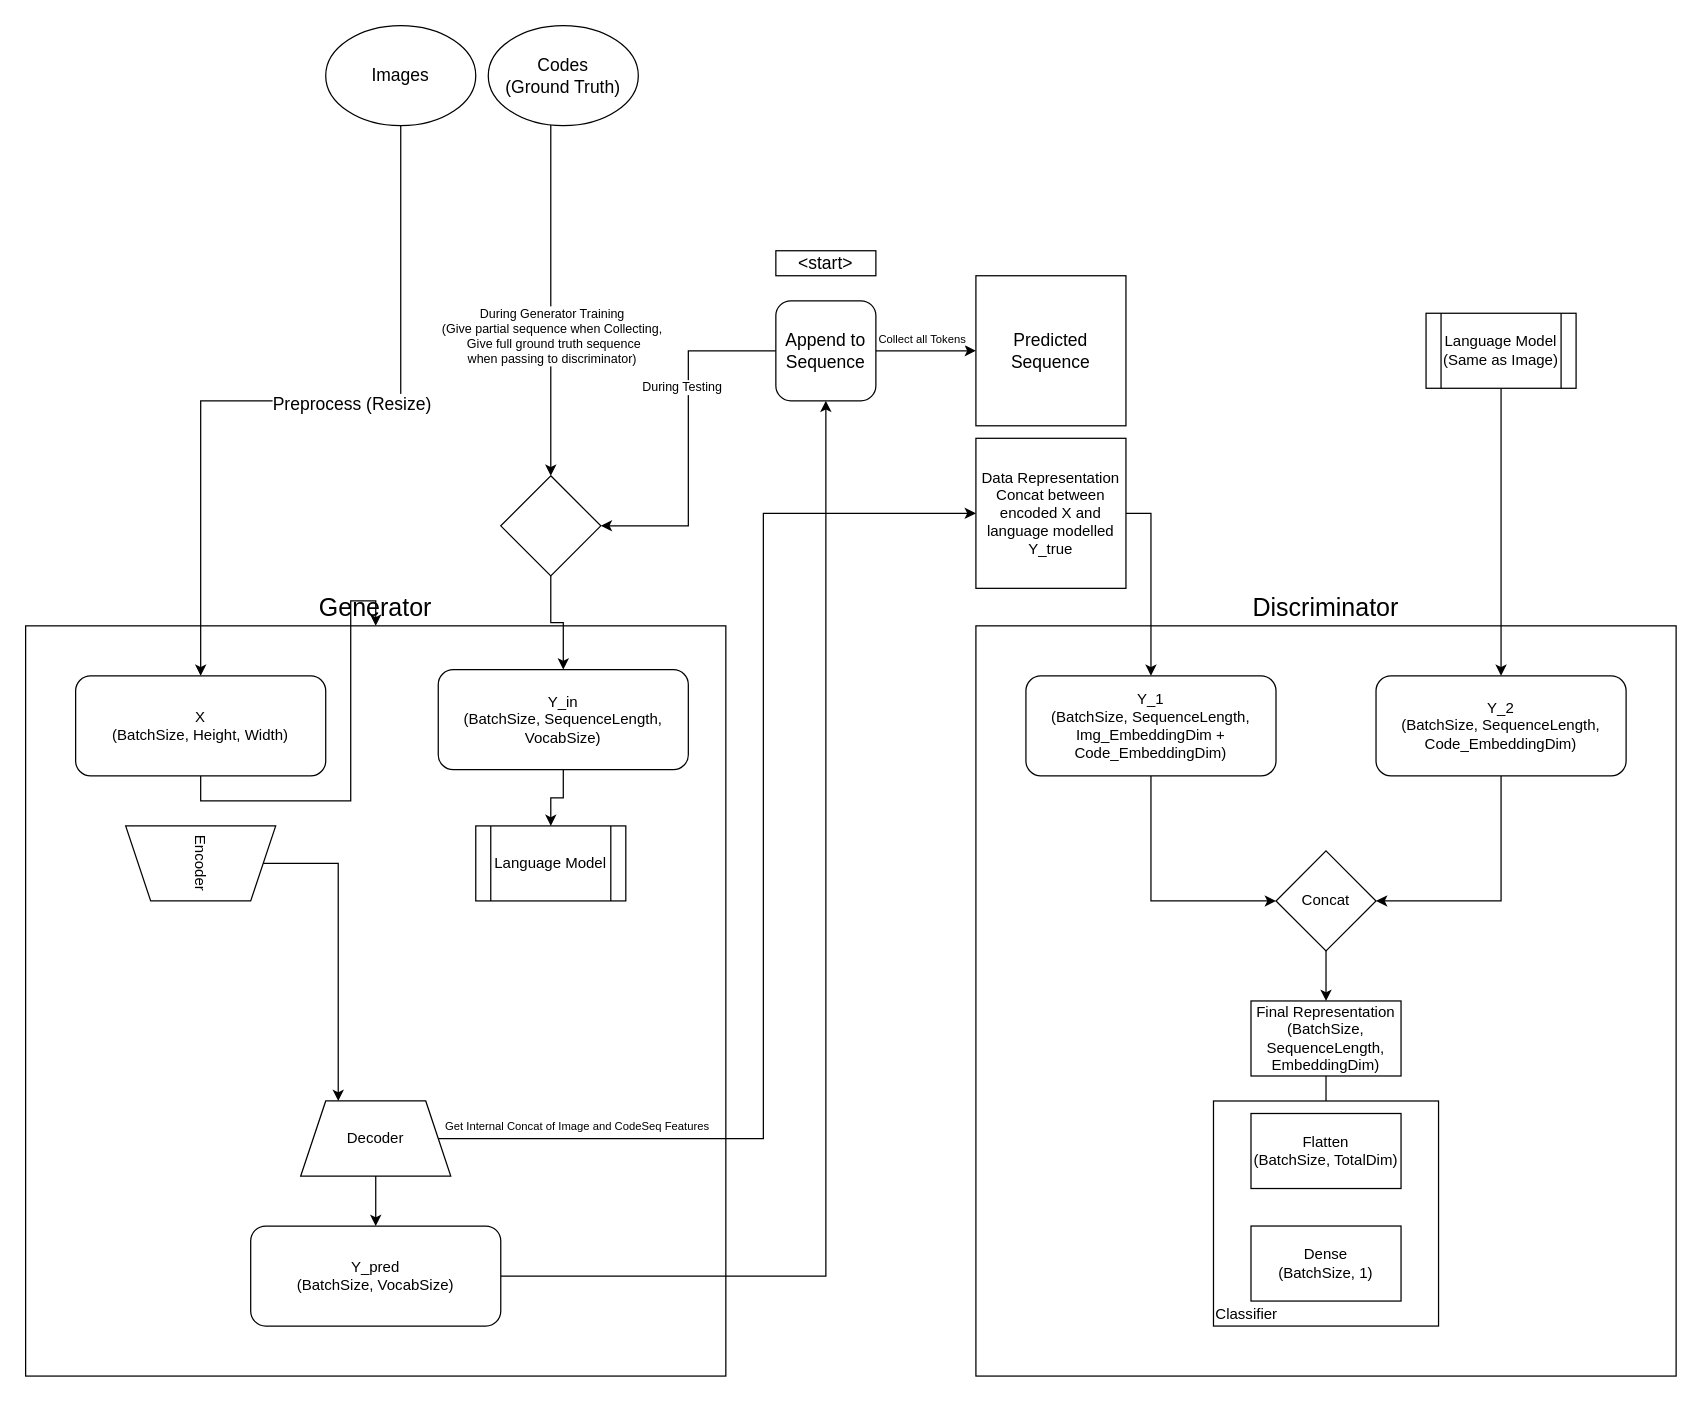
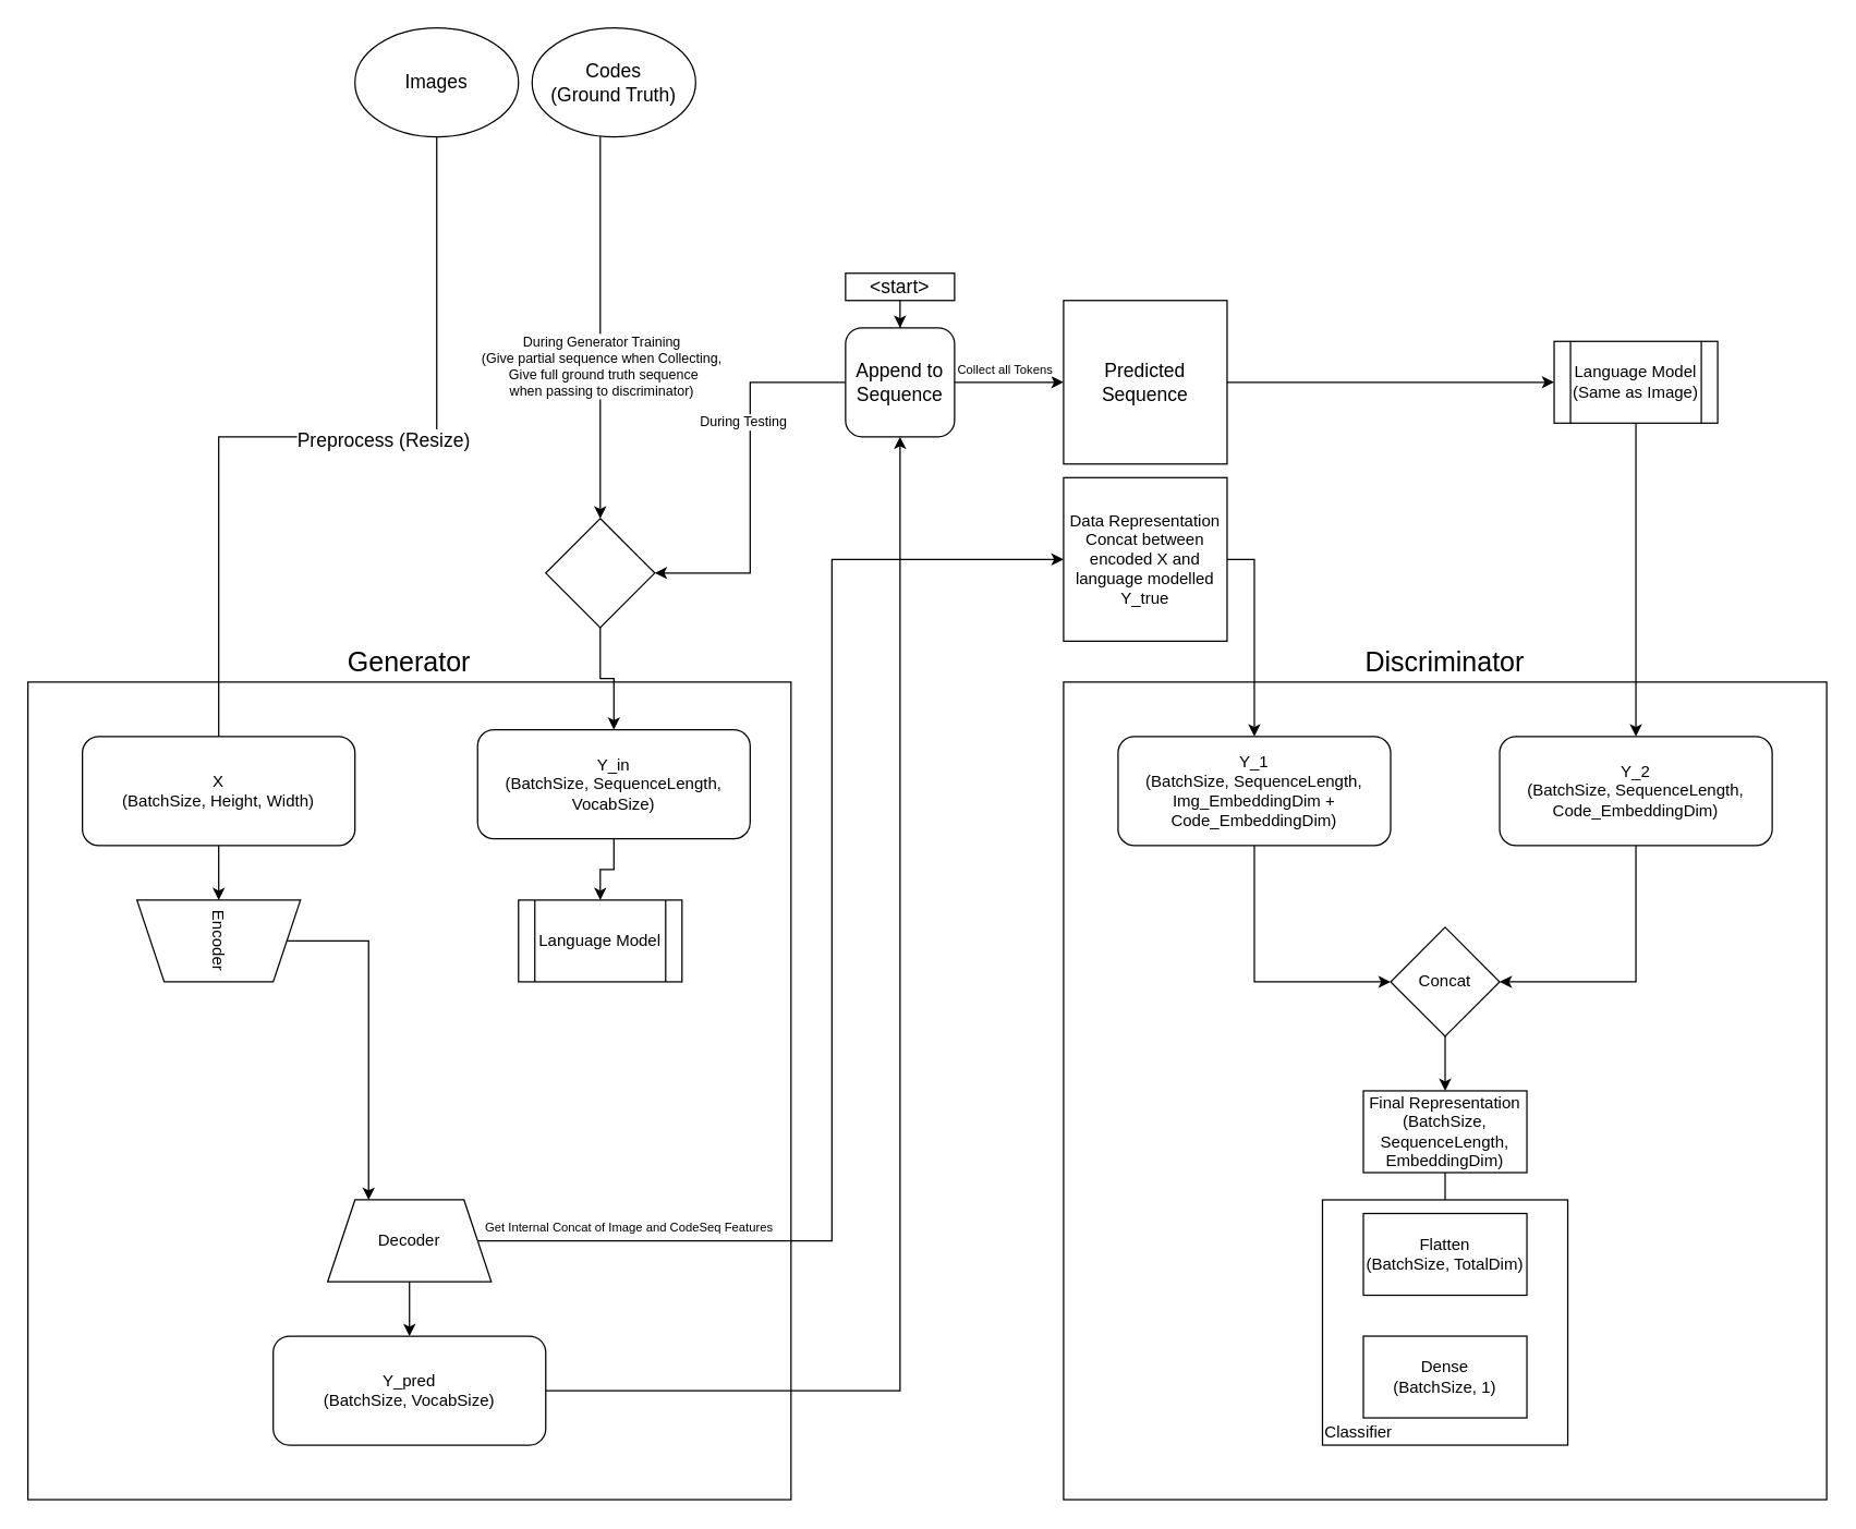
+ <mxCell id="30" style="edgeStyle=orthogonalEdgeStyle;rounded=0;orthogonalLoop=1;jettySize=auto;html=1;entryX=0.5;entryY=0;entryDx=0;entryDy=0;fontSize=14;" parent="1" source="31" target="29" edge="1"><mxGeometry relative="1" as="geometry" /></mxCell>
+ <mxCell id="32" style="edgeStyle=orthogonalEdgeStyle;rounded=0;orthogonalLoop=1;jettySize=auto;html=1;fontSize=12;" parent="1" source="33" target="41" edge="1"><mxGeometry relative="1" as="geometry" /></mxCell>
- <mxCell id="17" style="edgeStyle=orthogonalEdgeStyle;rounded=0;orthogonalLoop=1;jettySize=auto;html=1;entryX=0.5;entryY=0;entryDx=0;entryDy=0;fontSize=20;" parent="1" source="19" target="5" edge="1"><mxGeometry relative="1" as="geometry" /></mxCell>
+ <mxCell id="17" style="edgeStyle=orthogonalEdgeStyle;rounded=0;orthogonalLoop=1;jettySize=auto;html=1;entryX=0.5;entryY=0;entryDx=0;entryDy=0;fontSize=20;endArrow=none;" parent="1" source="19" target="5" edge="1"><mxGeometry relative="1" as="geometry" /></mxCell>
- <mxCell id="4" style="edgeStyle=orthogonalEdgeStyle;rounded=0;orthogonalLoop=1;jettySize=auto;html=1;fontFamily=Helvetica;" parent="1" source="5" target="3" edge="1"><mxGeometry relative="1" as="geometry" /></mxCell>
+ <mxCell id="4" style="edgeStyle=orthogonalEdgeStyle;rounded=0;orthogonalLoop=1;jettySize=auto;html=1;entryX=0.5;entryY=1;entryDx=0;entryDy=0;fontFamily=Helvetica;" parent="1" source="5" target="9" edge="1"><mxGeometry relative="1" as="geometry" /></mxCell>
